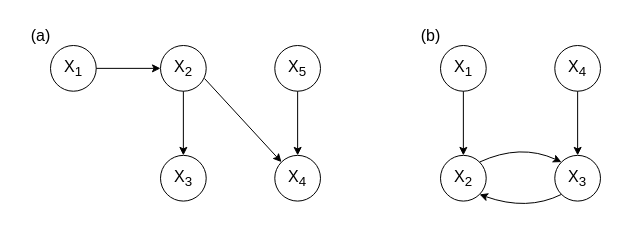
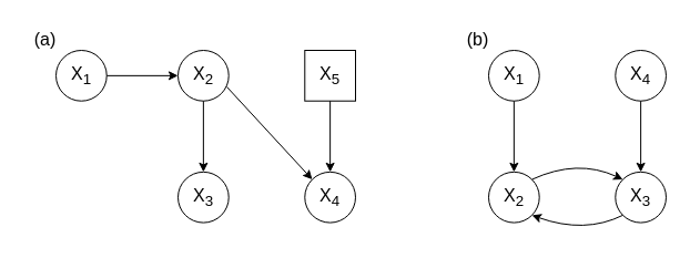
- <mxCell id="6" value="&lt;font style=&quot;font-size: 16px;&quot;&gt;X&lt;sub&gt;5&lt;/sub&gt;&lt;/font&gt;" style="ellipse;whiteSpace=wrap;html=1;aspect=fixed;" parent="2" vertex="1"><mxGeometry x="114.286" width="45.714" height="45.714" as="geometry" /></mxCell>
+ <mxCell id="6" value="&lt;font style=&quot;font-size: 16px;&quot;&gt;X&lt;sub&gt;5&lt;/sub&gt;&lt;/font&gt;" style="whiteSpace=wrap;html=1;aspect=fixed;rounded=0;" parent="2" vertex="1"><mxGeometry x="114.286" width="45.714" height="45.714" as="geometry" /></mxCell>
